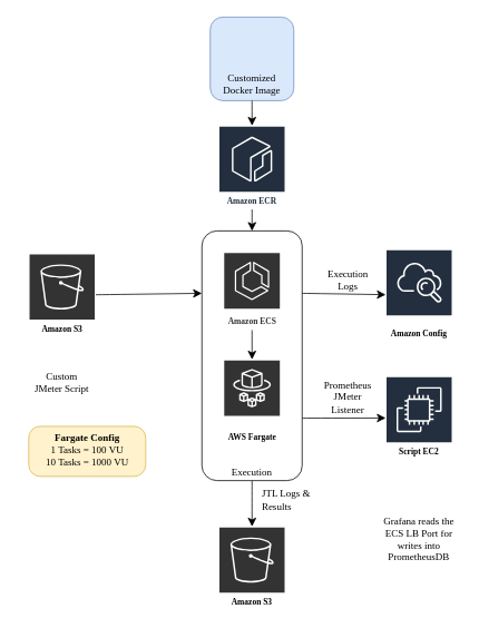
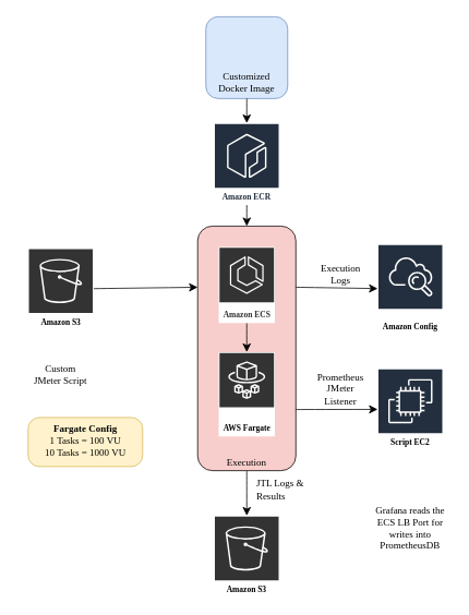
- <mxCell id="9" value="&lt;font style=&quot;font-size: 12px;&quot;&gt;&lt;span&gt;Execution&lt;/span&gt;&lt;/font&gt;" style="rounded=1;whiteSpace=wrap;html=1;fontSize=16;labelBackgroundColor=none;verticalAlign=bottom;fontFamily=Comic Sans MS;fontStyle=0;align=center;" parent="8" vertex="1"><mxGeometry y="-5" width="120" height="299" as="geometry" /></mxCell>
+ <mxCell id="9" value="&lt;font style=&quot;font-size: 12px;&quot;&gt;&lt;span&gt;Execution&lt;/span&gt;&lt;/font&gt;" style="rounded=1;whiteSpace=wrap;html=1;fontSize=16;labelBackgroundColor=none;verticalAlign=bottom;fontFamily=Comic Sans MS;fontStyle=0;align=center;fillColor=#f8cecc;" parent="8" vertex="1"><mxGeometry y="-5" width="120" height="299" as="geometry" /></mxCell>
